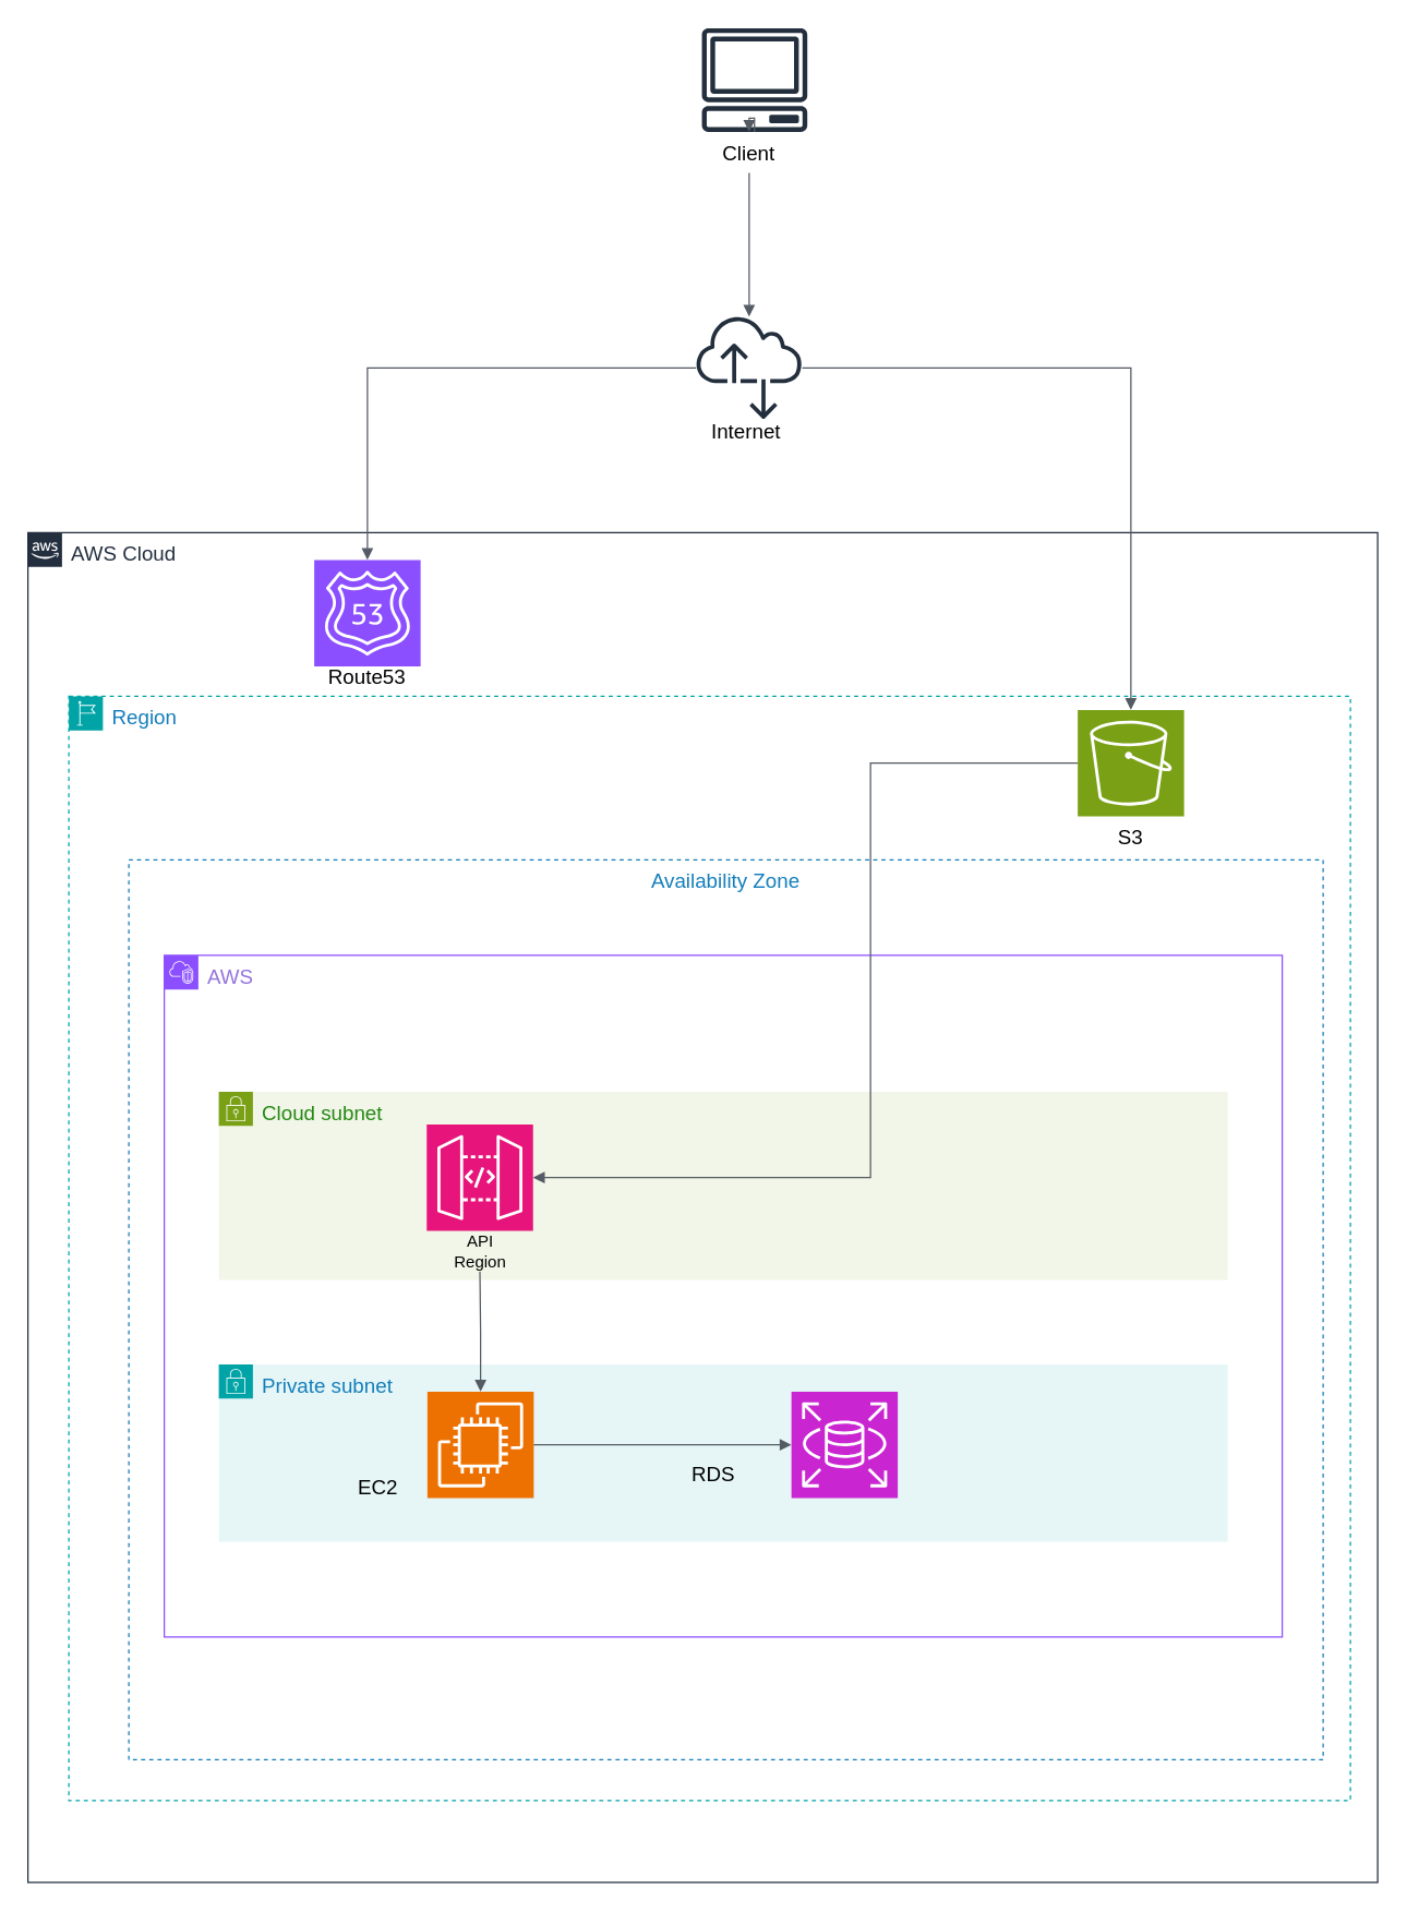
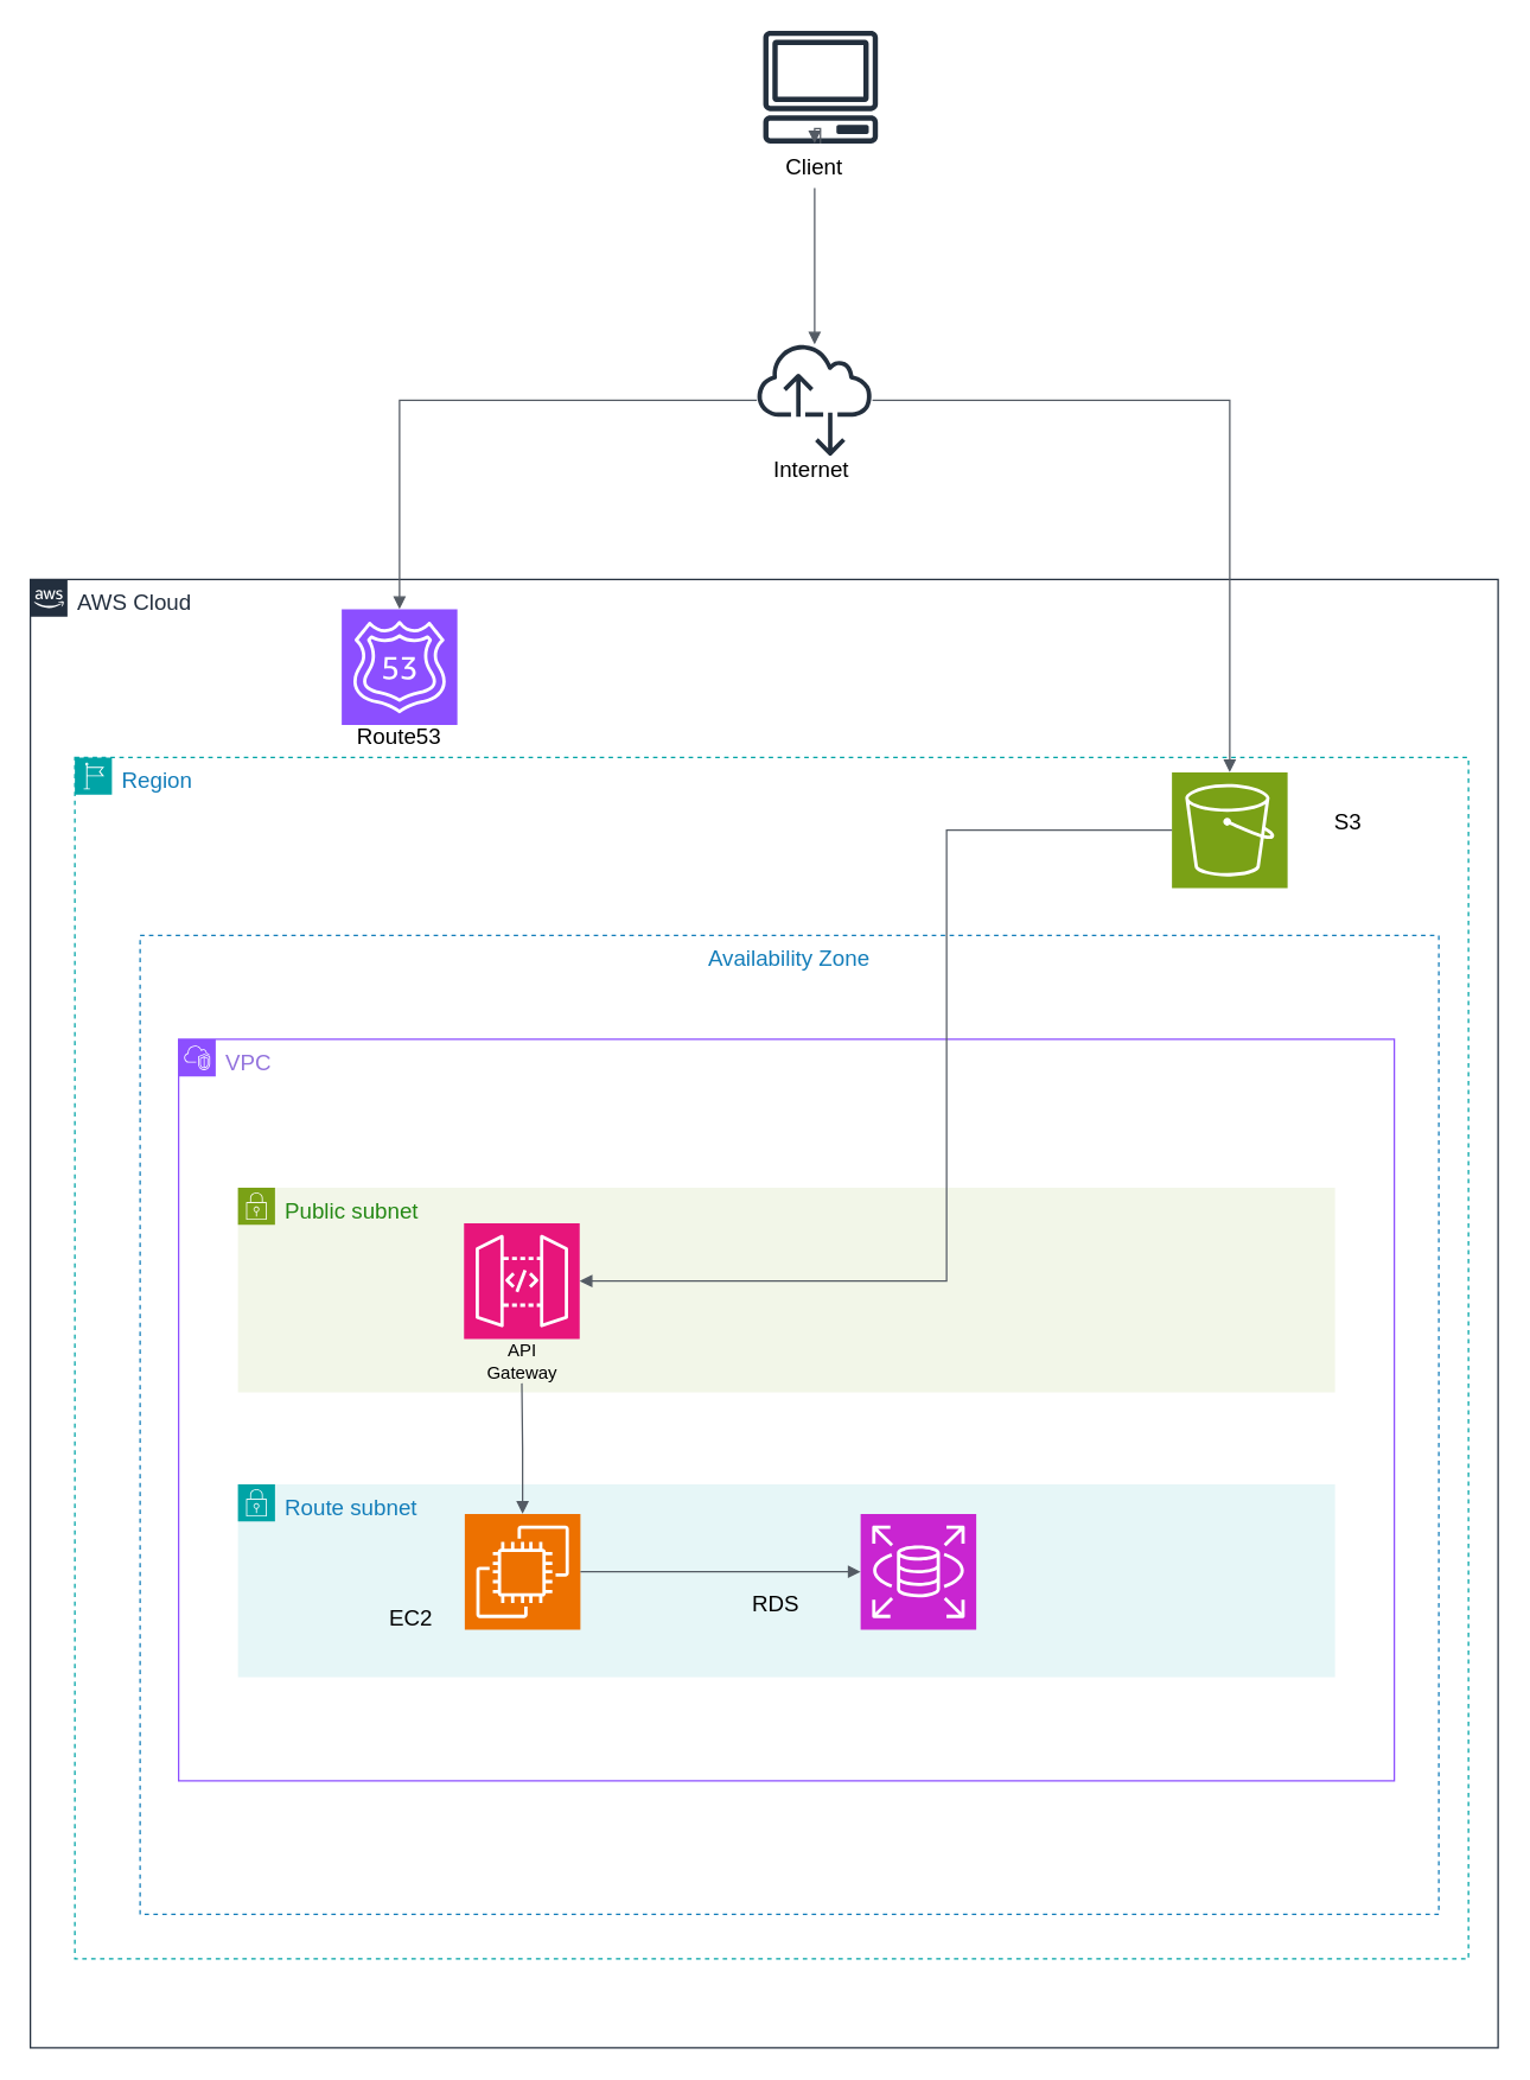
- <mxCell id="15" value="S3" style="text;strokeColor=none;align=center;fillColor=none;html=1;verticalAlign=middle;whiteSpace=wrap;rounded=0;fontSize=15;" parent="7" vertex="1"><mxGeometry x="749" y="88" width="60" height="30" as="geometry" /></mxCell>
+ <mxCell id="15" value="S3" style="text;strokeColor=none;align=center;fillColor=none;html=1;verticalAlign=middle;whiteSpace=wrap;rounded=0;fontSize=15;" parent="7" vertex="1"><mxGeometry x="829" y="28" width="60" height="30" as="geometry" /></mxCell>
- <mxCell id="2" value="AWS" style="points=[[0,0],[0.25,0],[0.5,0],[0.75,0],[1,0],[1,0.25],[1,0.5],[1,0.75],[1,1],[0.75,1],[0.5,1],[0.25,1],[0,1],[0,0.75],[0,0.5],[0,0.25]];outlineConnect=0;gradientColor=none;html=1;whiteSpace=wrap;fontSize=15;fontStyle=0;container=1;pointerEvents=0;collapsible=0;recursiveResize=0;shape=mxgraph.aws4.group;grIcon=mxgraph.aws4.group_vpc2;strokeColor=#8C4FFF;fillColor=none;verticalAlign=top;align=left;spacingLeft=30;fontColor=#9373dd;dashed=0;labelBackgroundColor=default;" parent="1" vertex="1"><mxGeometry x="120" y="700" width="820" height="500" as="geometry" /></mxCell>
+ <mxCell id="2" value="VPC" style="points=[[0,0],[0.25,0],[0.5,0],[0.75,0],[1,0],[1,0.25],[1,0.5],[1,0.75],[1,1],[0.75,1],[0.5,1],[0.25,1],[0,1],[0,0.75],[0,0.5],[0,0.25]];outlineConnect=0;gradientColor=none;html=1;whiteSpace=wrap;fontSize=15;fontStyle=0;container=1;pointerEvents=0;collapsible=0;recursiveResize=0;shape=mxgraph.aws4.group;grIcon=mxgraph.aws4.group_vpc2;strokeColor=#8C4FFF;fillColor=none;verticalAlign=top;align=left;spacingLeft=30;fontColor=#9373dd;dashed=0;labelBackgroundColor=default;" parent="1" vertex="1"><mxGeometry x="120" y="700" width="820" height="500" as="geometry" /></mxCell>
- <mxCell id="8" value="Cloud subnet" style="points=[[0,0],[0.25,0],[0.5,0],[0.75,0],[1,0],[1,0.25],[1,0.5],[1,0.75],[1,1],[0.75,1],[0.5,1],[0.25,1],[0,1],[0,0.75],[0,0.5],[0,0.25]];outlineConnect=0;gradientColor=none;html=1;whiteSpace=wrap;fontSize=15;fontStyle=0;container=1;pointerEvents=0;collapsible=0;recursiveResize=0;shape=mxgraph.aws4.group;grIcon=mxgraph.aws4.group_security_group;grStroke=0;strokeColor=#7AA116;fillColor=#F2F6E8;verticalAlign=top;align=left;spacingLeft=30;fontColor=#248814;dashed=0;" parent="7" vertex="1"><mxGeometry x="110" y="290" width="740" height="138" as="geometry" /></mxCell>
+ <mxCell id="8" value="Public subnet" style="points=[[0,0],[0.25,0],[0.5,0],[0.75,0],[1,0],[1,0.25],[1,0.5],[1,0.75],[1,1],[0.75,1],[0.5,1],[0.25,1],[0,1],[0,0.75],[0,0.5],[0,0.25]];outlineConnect=0;gradientColor=none;html=1;whiteSpace=wrap;fontSize=15;fontStyle=0;container=1;pointerEvents=0;collapsible=0;recursiveResize=0;shape=mxgraph.aws4.group;grIcon=mxgraph.aws4.group_security_group;grStroke=0;strokeColor=#7AA116;fillColor=#F2F6E8;verticalAlign=top;align=left;spacingLeft=30;fontColor=#248814;dashed=0;" parent="7" vertex="1"><mxGeometry x="110" y="290" width="740" height="138" as="geometry" /></mxCell>
- <mxCell id="19" value="API Region" style="text;strokeColor=none;align=center;fillColor=none;html=1;verticalAlign=middle;whiteSpace=wrap;rounded=0;" vertex="1" parent="7"><mxGeometry x="271.5" y="392" width="60" height="30" as="geometry" /></mxCell>
+ <mxCell id="19" value="API Gateway" style="text;strokeColor=none;align=center;fillColor=none;html=1;verticalAlign=middle;whiteSpace=wrap;rounded=0;" vertex="1" parent="7"><mxGeometry x="271.5" y="392" width="60" height="30" as="geometry" /></mxCell>
- <mxCell id="9" value="Private subnet" style="points=[[0,0],[0.25,0],[0.5,0],[0.75,0],[1,0],[1,0.25],[1,0.5],[1,0.75],[1,1],[0.75,1],[0.5,1],[0.25,1],[0,1],[0,0.75],[0,0.5],[0,0.25]];outlineConnect=0;gradientColor=none;html=1;whiteSpace=wrap;fontSize=15;fontStyle=0;container=1;pointerEvents=0;collapsible=0;recursiveResize=0;shape=mxgraph.aws4.group;grIcon=mxgraph.aws4.group_security_group;grStroke=0;strokeColor=#00A4A6;fillColor=#E6F6F7;verticalAlign=top;align=left;spacingLeft=30;fontColor=#147EBA;dashed=0;" parent="7" vertex="1"><mxGeometry x="110" y="490" width="740" height="130" as="geometry" /></mxCell>
+ <mxCell id="9" value="Route subnet" style="points=[[0,0],[0.25,0],[0.5,0],[0.75,0],[1,0],[1,0.25],[1,0.5],[1,0.75],[1,1],[0.75,1],[0.5,1],[0.25,1],[0,1],[0,0.75],[0,0.5],[0,0.25]];outlineConnect=0;gradientColor=none;html=1;whiteSpace=wrap;fontSize=15;fontStyle=0;container=1;pointerEvents=0;collapsible=0;recursiveResize=0;shape=mxgraph.aws4.group;grIcon=mxgraph.aws4.group_security_group;grStroke=0;strokeColor=#00A4A6;fillColor=#E6F6F7;verticalAlign=top;align=left;spacingLeft=30;fontColor=#147EBA;dashed=0;" parent="7" vertex="1"><mxGeometry x="110" y="490" width="740" height="130" as="geometry" /></mxCell>
